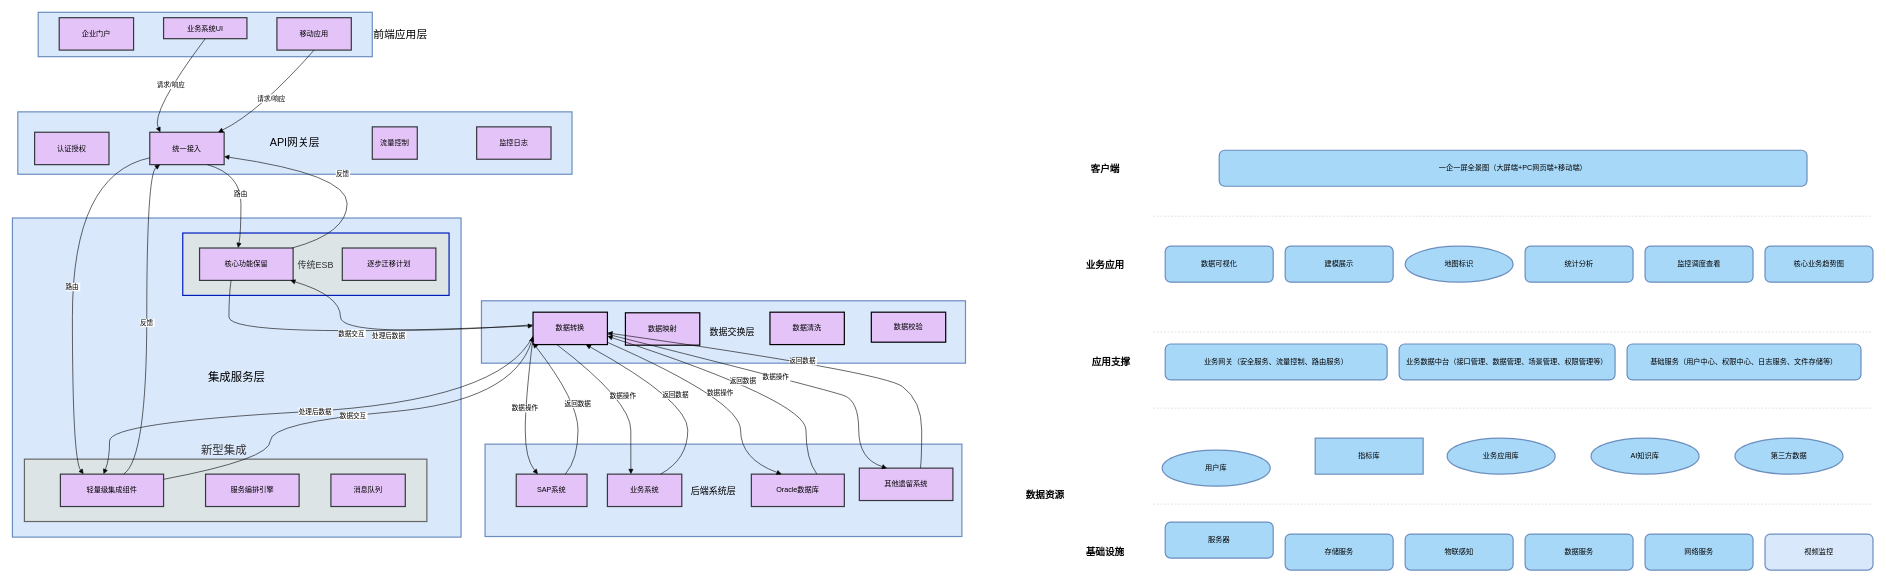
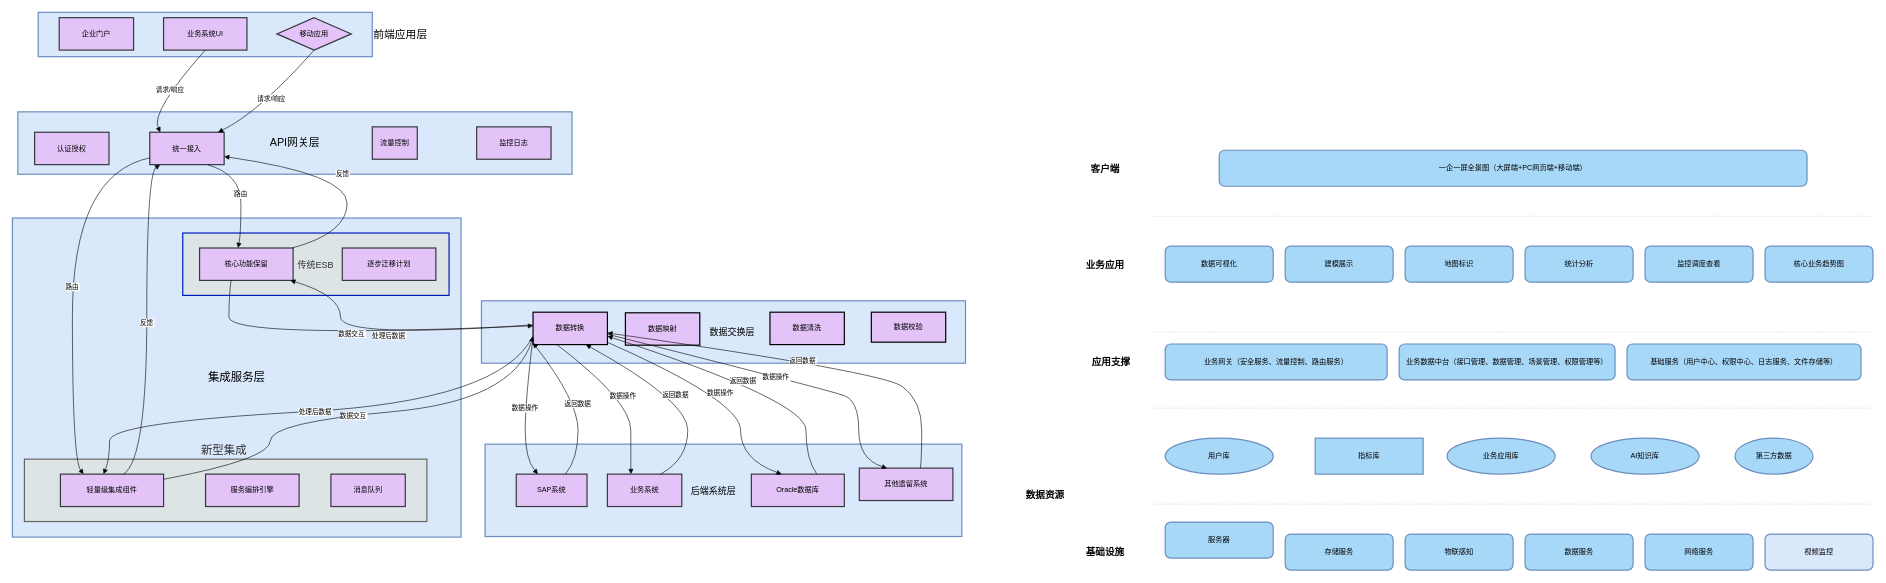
- <mxCell id="10" value="业务系统UI" style="whiteSpace=wrap;strokeWidth=2;fillColor=light-dark(#e4c4f8, #572b2b);strokeColor=#36393d;gradientColor=none;" parent="1" vertex="1"><mxGeometry x="272" y="29" width="139" height="35" as="geometry" /></mxCell>
+ <mxCell id="10" value="业务系统UI" style="whiteSpace=wrap;strokeWidth=2;fillColor=light-dark(#e4c4f8, #572b2b);strokeColor=#36393d;gradientColor=none;" parent="1" vertex="1"><mxGeometry x="272" y="29" width="139" height="54" as="geometry" /></mxCell>
- <mxCell id="11" value="移动应用" style="whiteSpace=wrap;strokeWidth=2;fillColor=light-dark(#e4c4f8, #572b2b);strokeColor=#36393d;gradientColor=none;" parent="1" vertex="1"><mxGeometry x="461" y="29" width="124" height="54" as="geometry" /></mxCell>
+ <mxCell id="11" value="移动应用" style="rhombus;whiteSpace=wrap;strokeWidth=2;fillColor=light-dark(#e4c4f8, #572b2b);strokeColor=#36393d;gradientColor=none;" parent="1" vertex="1"><mxGeometry x="461" y="29" width="124" height="54" as="geometry" /></mxCell>
- <mxCell id="53" value="地图标识" style="ellipse;whiteSpace=wrap;html=1;fillColor=#A8D8F8;strokeColor=#6C8EBF;strokeWidth=2;fontSize=12;" parent="1" vertex="1"><mxGeometry x="2342" y="410" width="180" height="60" as="geometry" /></mxCell>
+ <mxCell id="53" value="地图标识" style="rounded=1;whiteSpace=wrap;html=1;fillColor=#A8D8F8;strokeColor=#6C8EBF;strokeWidth=2;fontSize=12;" parent="1" vertex="1"><mxGeometry x="2342" y="410" width="180" height="60" as="geometry" /></mxCell>
- <mxCell id="68" value="第三方数据" style="ellipse;whiteSpace=wrap;html=1;fillColor=#A8D8F8;strokeColor=#6C8EBF;strokeWidth=2;fontSize=12;" parent="1" vertex="1"><mxGeometry x="2892" y="730" width="180" height="60" as="geometry" /></mxCell>
+ <mxCell id="68" value="第三方数据" style="ellipse;whiteSpace=wrap;html=1;fillColor=#A8D8F8;strokeColor=#6C8EBF;strokeWidth=2;fontSize=12;" parent="1" vertex="1"><mxGeometry x="2892" y="730" width="130" height="60" as="geometry" /></mxCell>
- <mxCell id="64" value="用户库" style="ellipse;whiteSpace=wrap;html=1;fillColor=#A8D8F8;strokeColor=#6C8EBF;strokeWidth=2;fontSize=12;" parent="1" vertex="1"><mxGeometry x="1937" y="750" width="180" height="60" as="geometry" /></mxCell>
+ <mxCell id="64" value="用户库" style="ellipse;whiteSpace=wrap;html=1;fillColor=#A8D8F8;strokeColor=#6C8EBF;strokeWidth=2;fontSize=12;" parent="1" vertex="1"><mxGeometry x="1942" y="730" width="180" height="60" as="geometry" /></mxCell>
